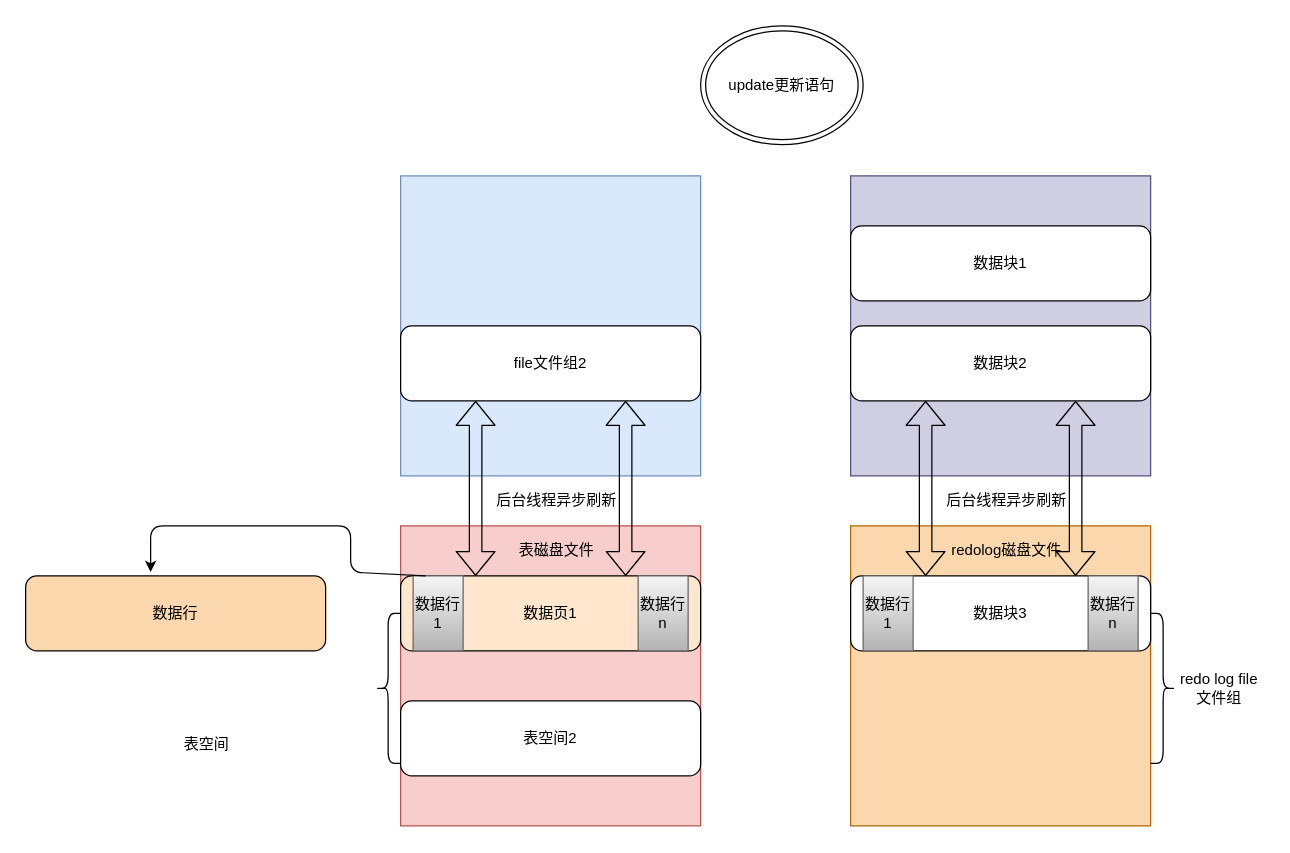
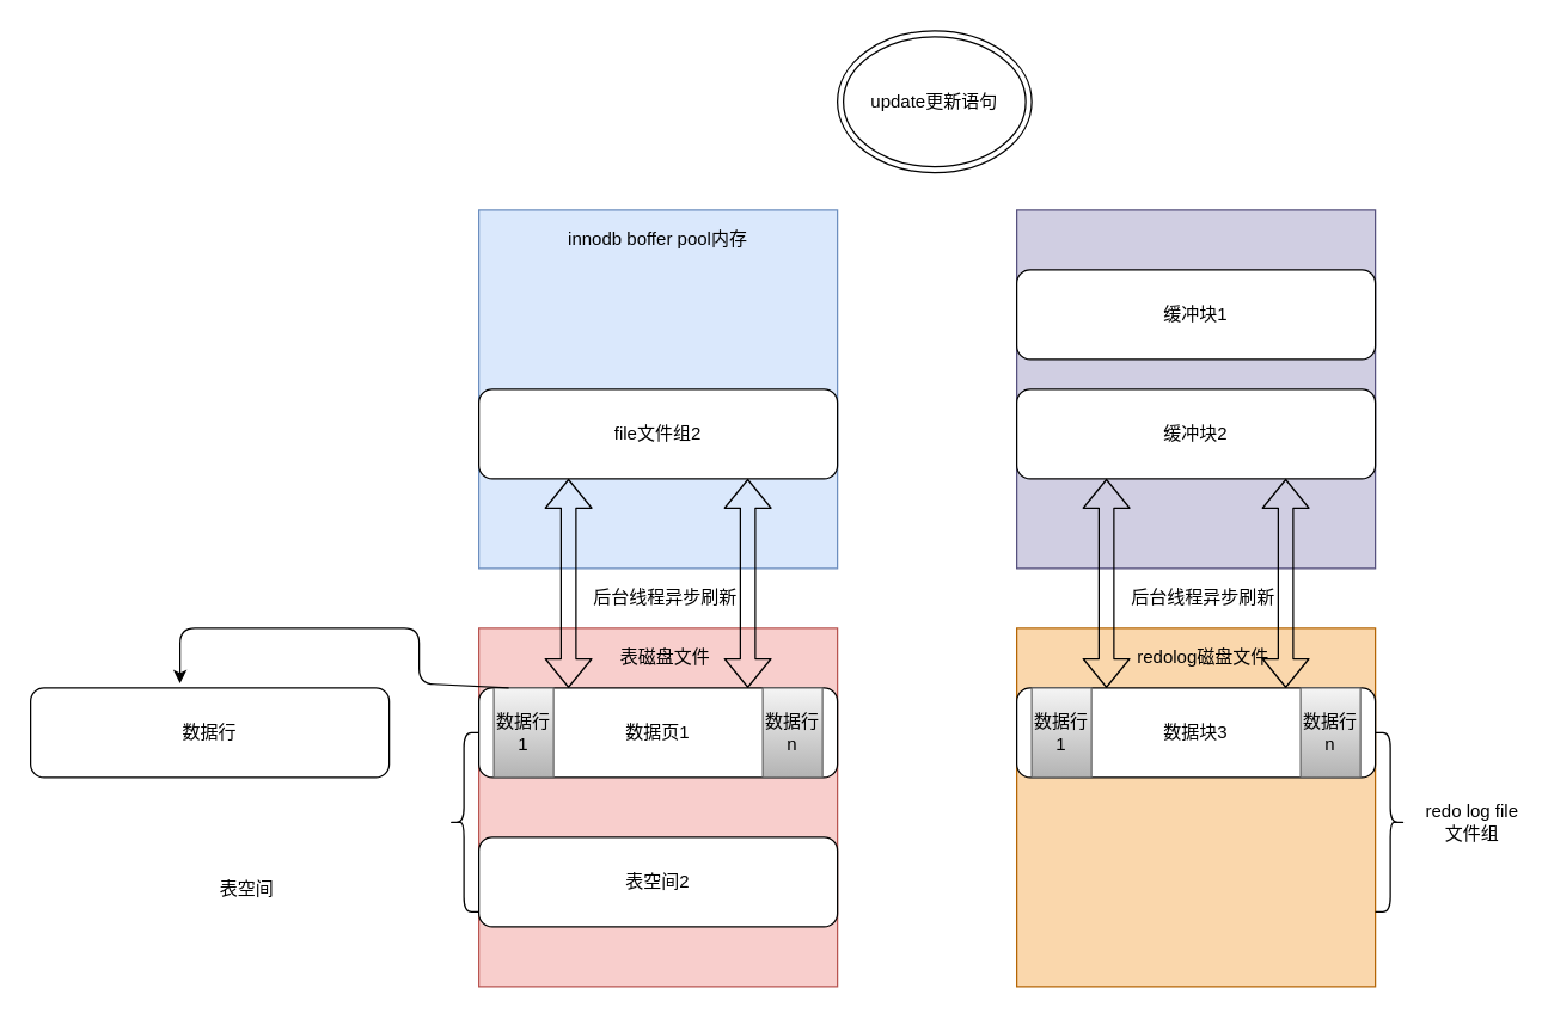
+ <mxCell id="5" value="innodb boffer pool内存" style="text;html=1;strokeColor=none;fillColor=none;align=center;verticalAlign=middle;whiteSpace=wrap;rounded=0;" vertex="1" parent="1"><mxGeometry x="370" y="150" width="140" height="20" as="geometry" /></mxCell>
- <mxCell id="20" value="数据块1" style="rounded=1;whiteSpace=wrap;html=1;" vertex="1" parent="1"><mxGeometry x="680" y="180" width="240" height="60" as="geometry" /></mxCell>
+ <mxCell id="20" value="缓冲块1" style="rounded=1;whiteSpace=wrap;html=1;" vertex="1" parent="1"><mxGeometry x="680" y="180" width="240" height="60" as="geometry" /></mxCell>
- <mxCell id="21" value="数据块2" style="rounded=1;whiteSpace=wrap;html=1;" vertex="1" parent="1"><mxGeometry x="680" y="260" width="240" height="60" as="geometry" /></mxCell>
+ <mxCell id="21" value="缓冲块2" style="rounded=1;whiteSpace=wrap;html=1;" vertex="1" parent="1"><mxGeometry x="680" y="260" width="240" height="60" as="geometry" /></mxCell>
- <mxCell id="6" value="数据行" style="rounded=1;whiteSpace=wrap;html=1;fillColor=#fad7ac;" vertex="1" parent="1"><mxGeometry x="20" y="460" width="240" height="60" as="geometry" /></mxCell>
+ <mxCell id="6" value="数据行" style="rounded=1;whiteSpace=wrap;html=1;" vertex="1" parent="1"><mxGeometry x="20" y="460" width="240" height="60" as="geometry" /></mxCell>
- <mxCell id="7" value="数据页1" style="rounded=1;whiteSpace=wrap;html=1;fillColor=#ffe6cc;" vertex="1" parent="1"><mxGeometry x="320" y="460" width="240" height="60" as="geometry" /></mxCell>
+ <mxCell id="7" value="数据页1" style="rounded=1;whiteSpace=wrap;html=1;" vertex="1" parent="1"><mxGeometry x="320" y="460" width="240" height="60" as="geometry" /></mxCell>
- <mxCell id="31" value="redo log file文件组" style="text;html=1;strokeColor=none;fillColor=none;align=center;verticalAlign=middle;whiteSpace=wrap;rounded=0;" vertex="1" parent="1"><mxGeometry x="940" y="540" width="70" height="20" as="geometry" /></mxCell>
+ <mxCell id="31" value="redo log file文件组" style="text;html=1;strokeColor=none;fillColor=none;align=center;verticalAlign=middle;whiteSpace=wrap;rounded=0;" vertex="1" parent="1"><mxGeometry x="950" y="540" width="70" height="20" as="geometry" /></mxCell>
